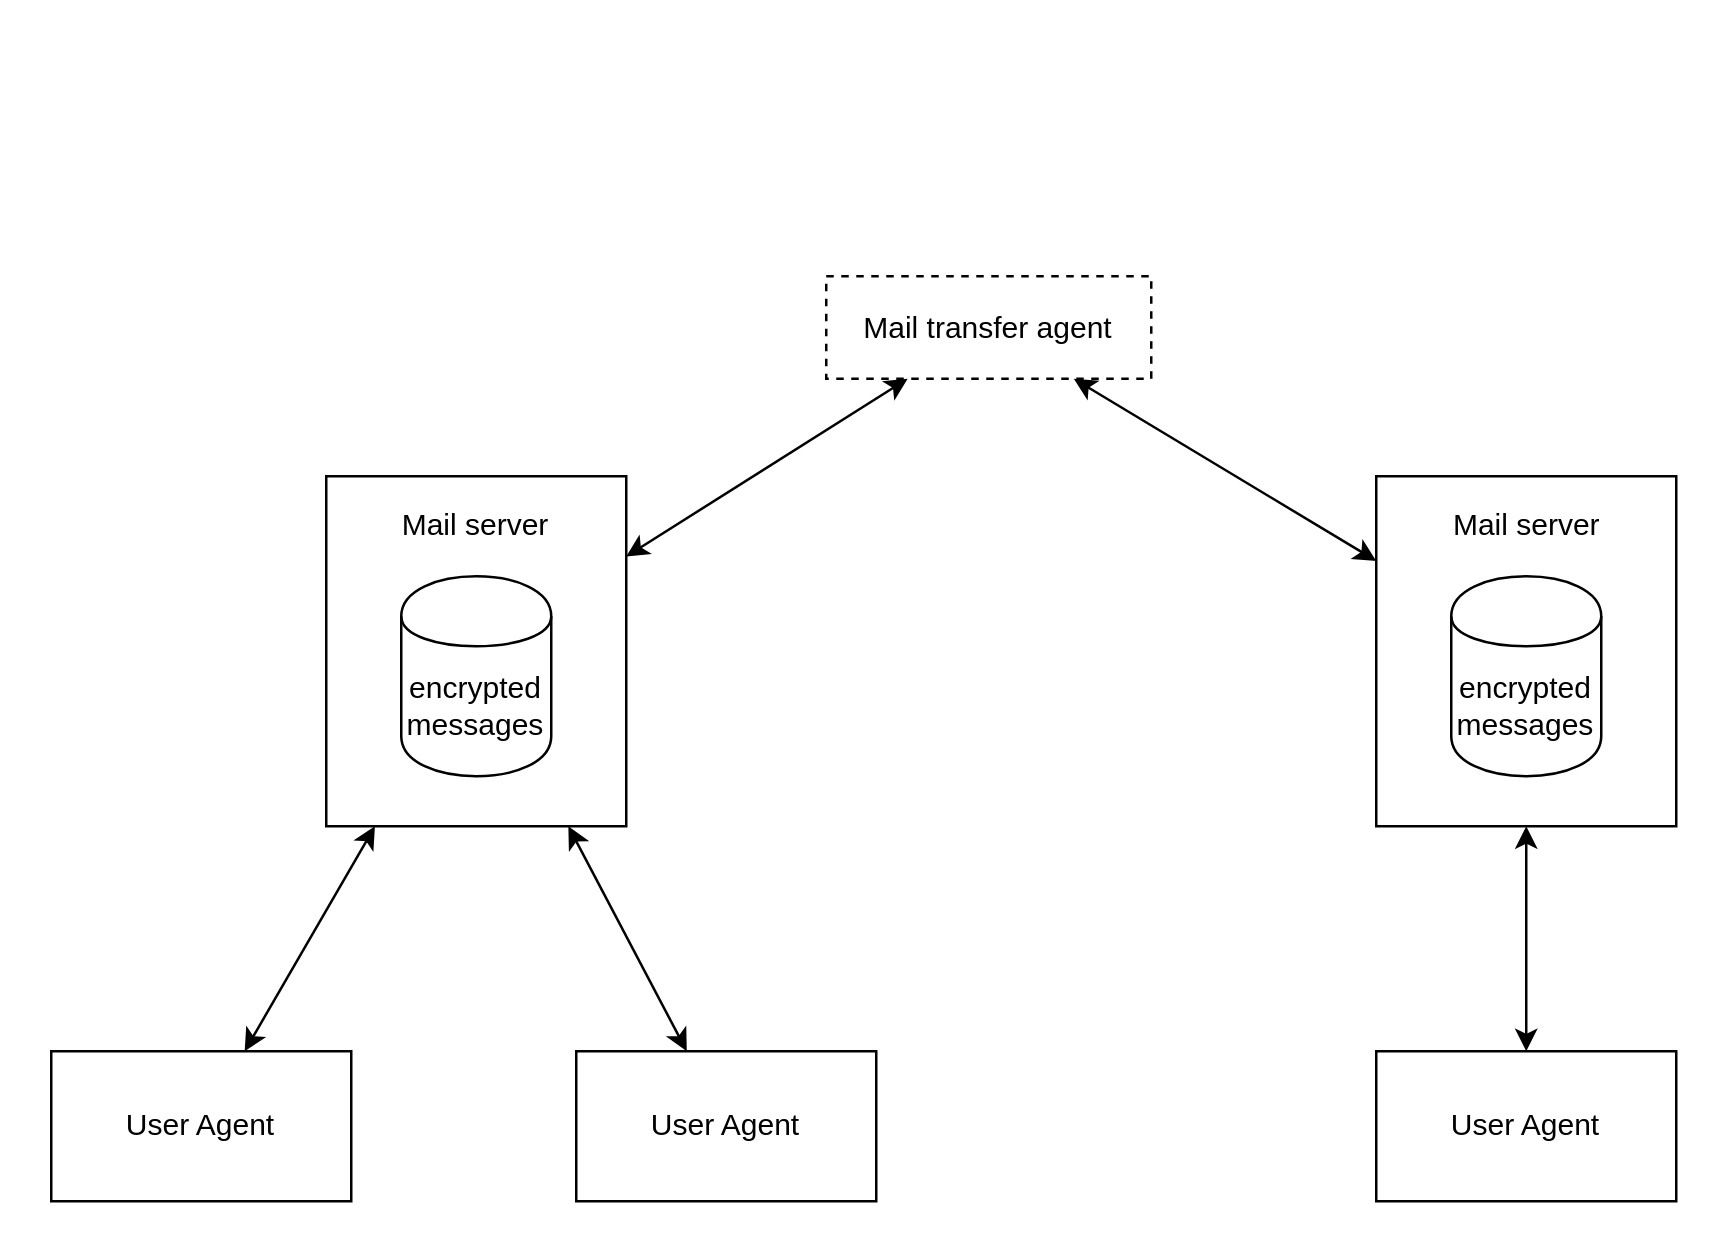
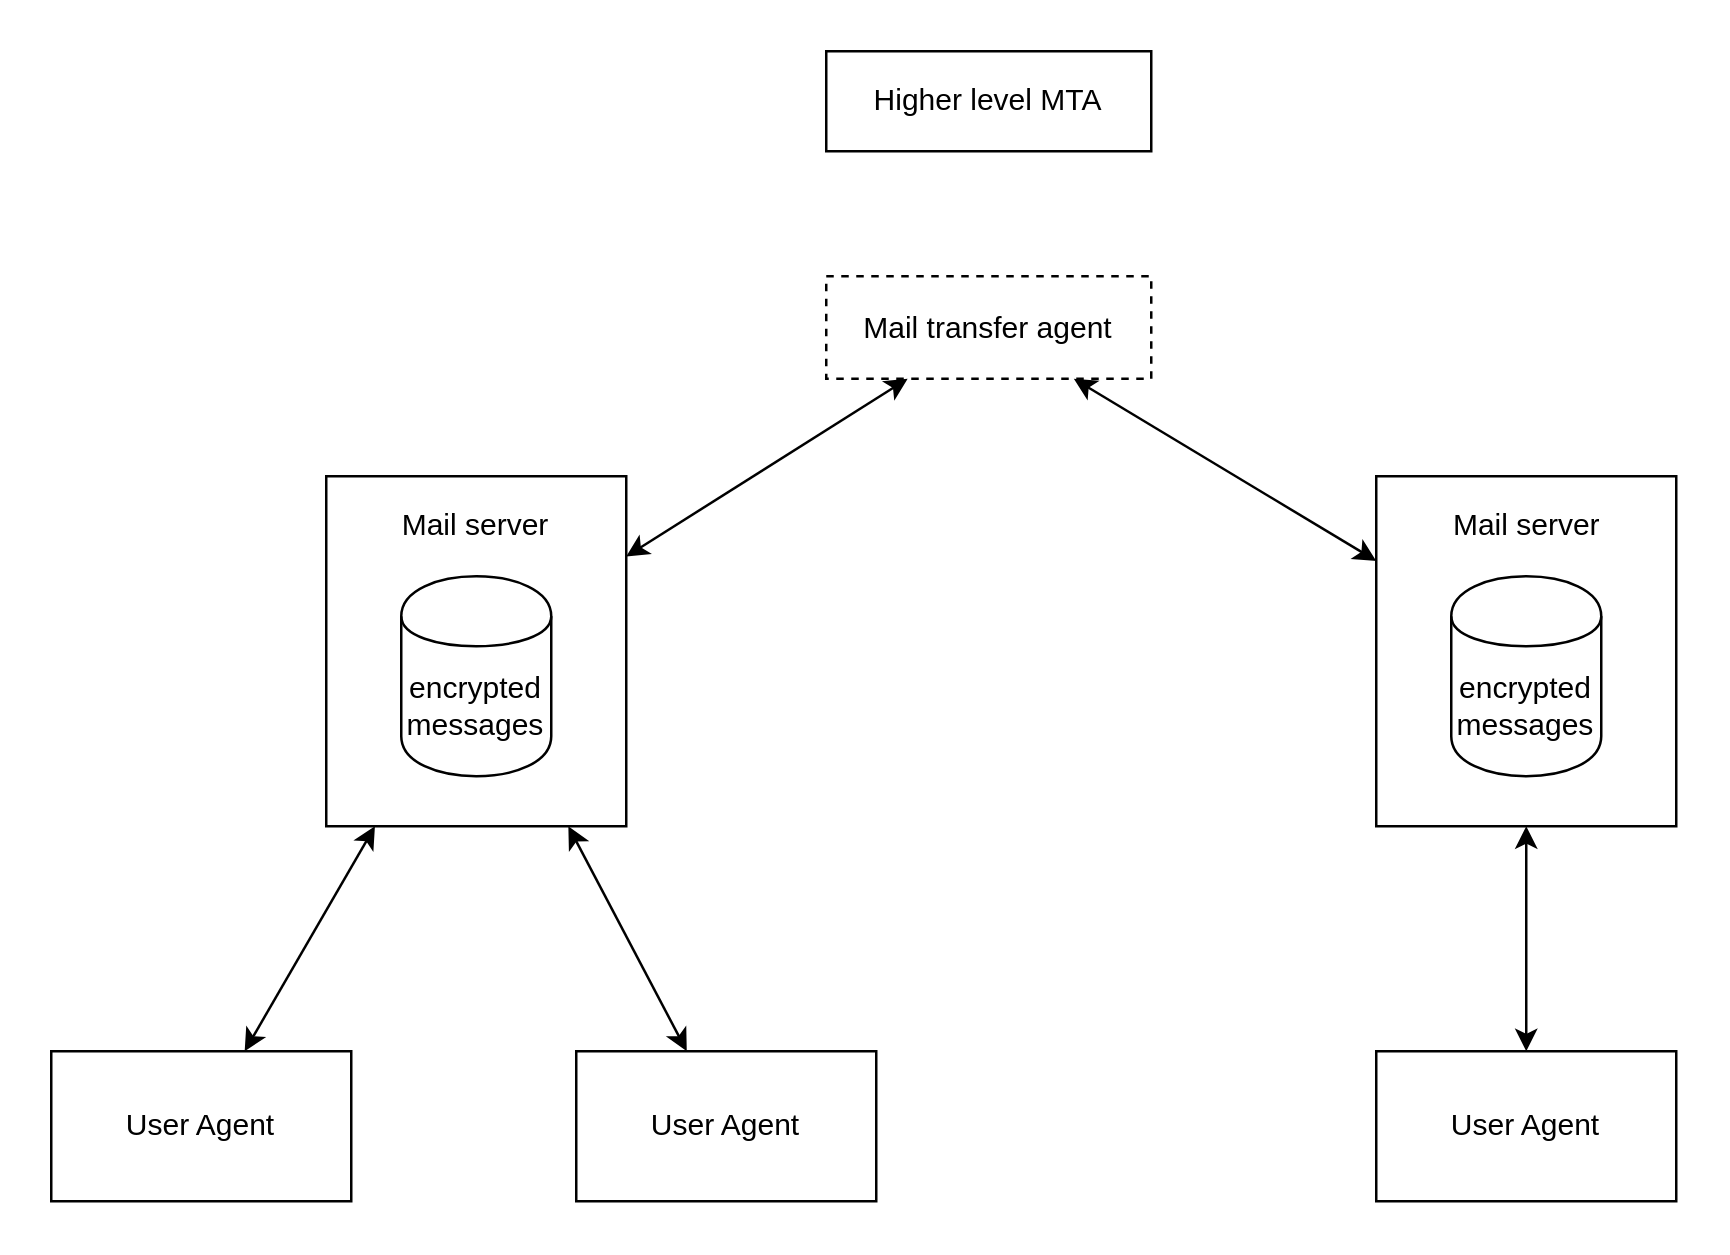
+ <mxCell id="17" value="Higher level MTA" style="rounded=0;whiteSpace=wrap;html=1;" parent="1" vertex="1"><mxGeometry x="330" y="20" width="130" height="40" as="geometry" /></mxCell>
